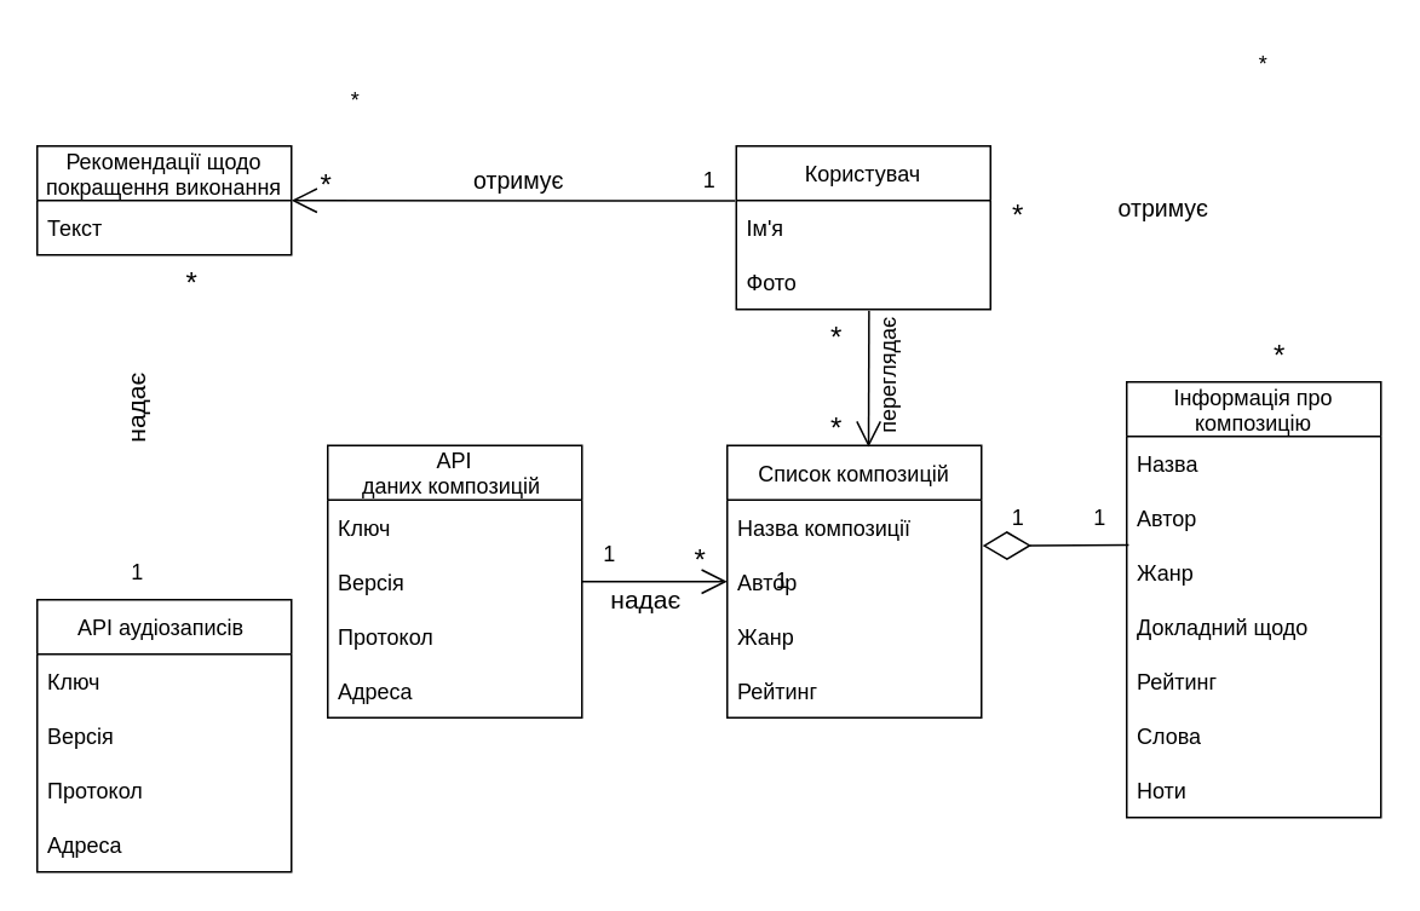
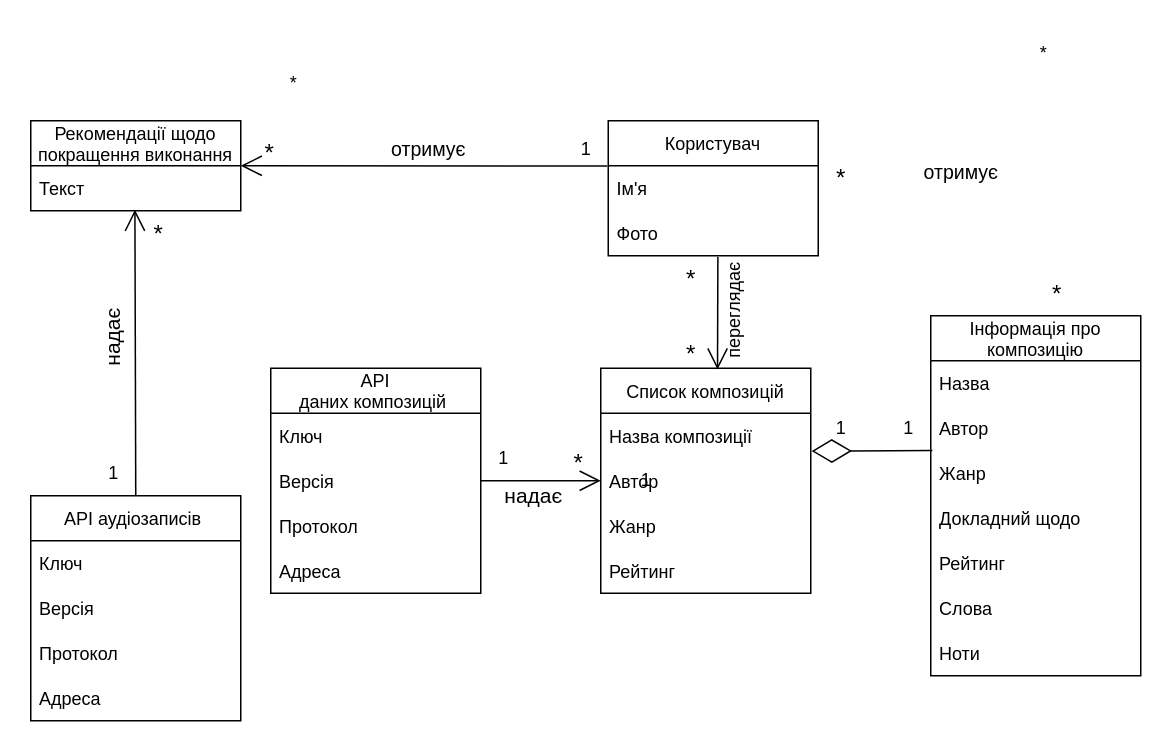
+ <mxCell id="49" value="" style="endArrow=open;endFill=1;endSize=12;html=1;rounded=0;exitX=0.5;exitY=0;exitDx=0;exitDy=0;entryX=0.496;entryY=0.978;entryDx=0;entryDy=0;entryPerimeter=0;" edge="1" parent="1" source="23" target="29"><mxGeometry width="160" relative="1" as="geometry"><mxPoint x="330" y="330" as="sourcePoint" /><mxPoint x="410" y="330" as="targetPoint" /></mxGeometry></mxCell>
